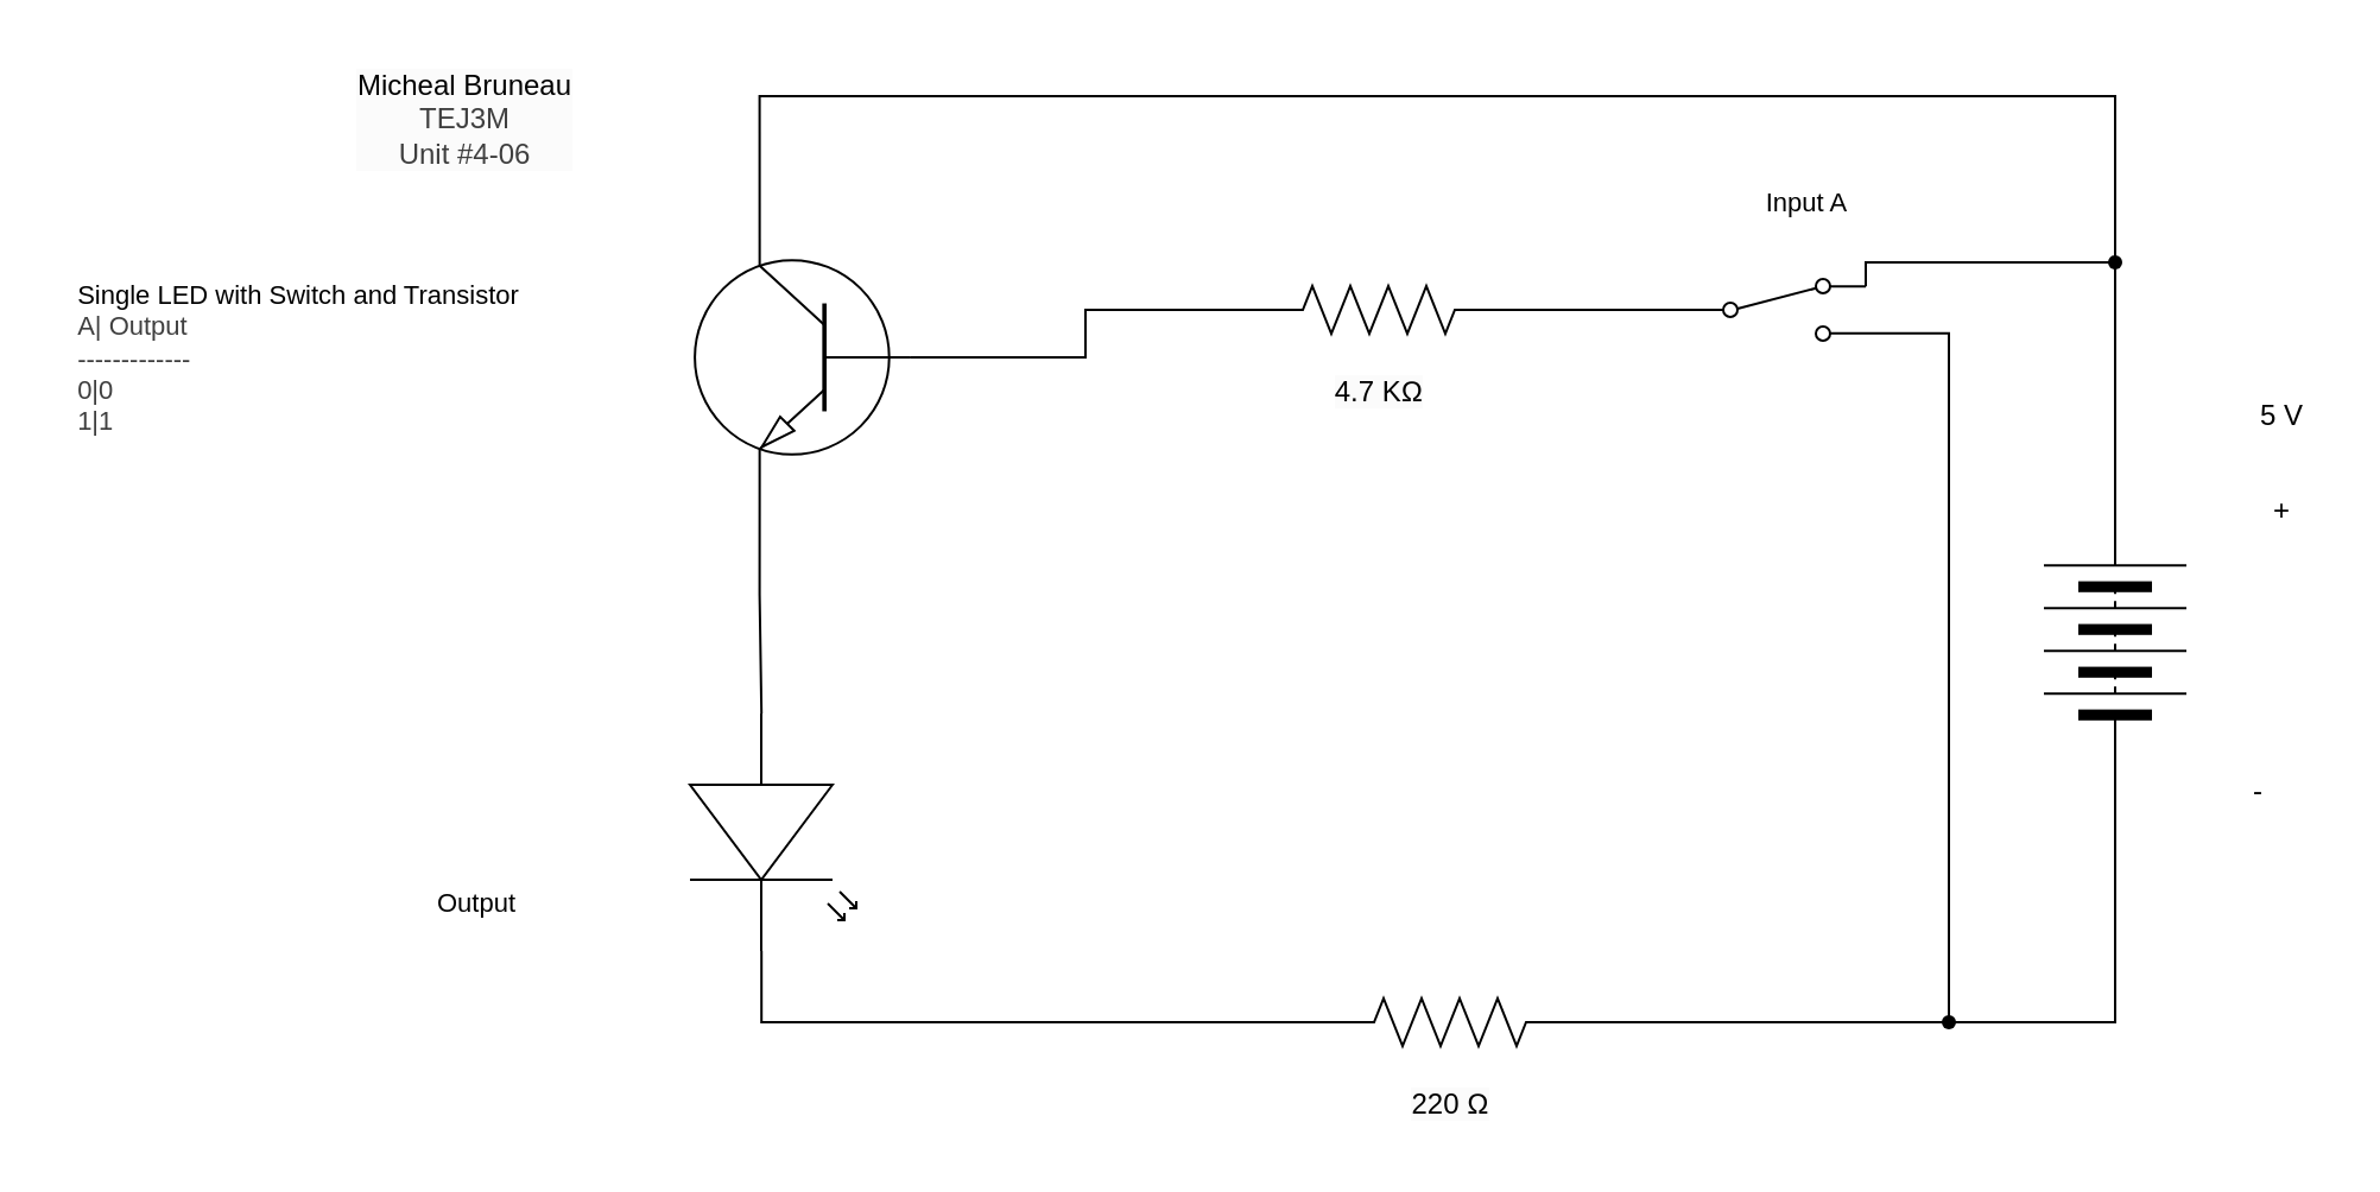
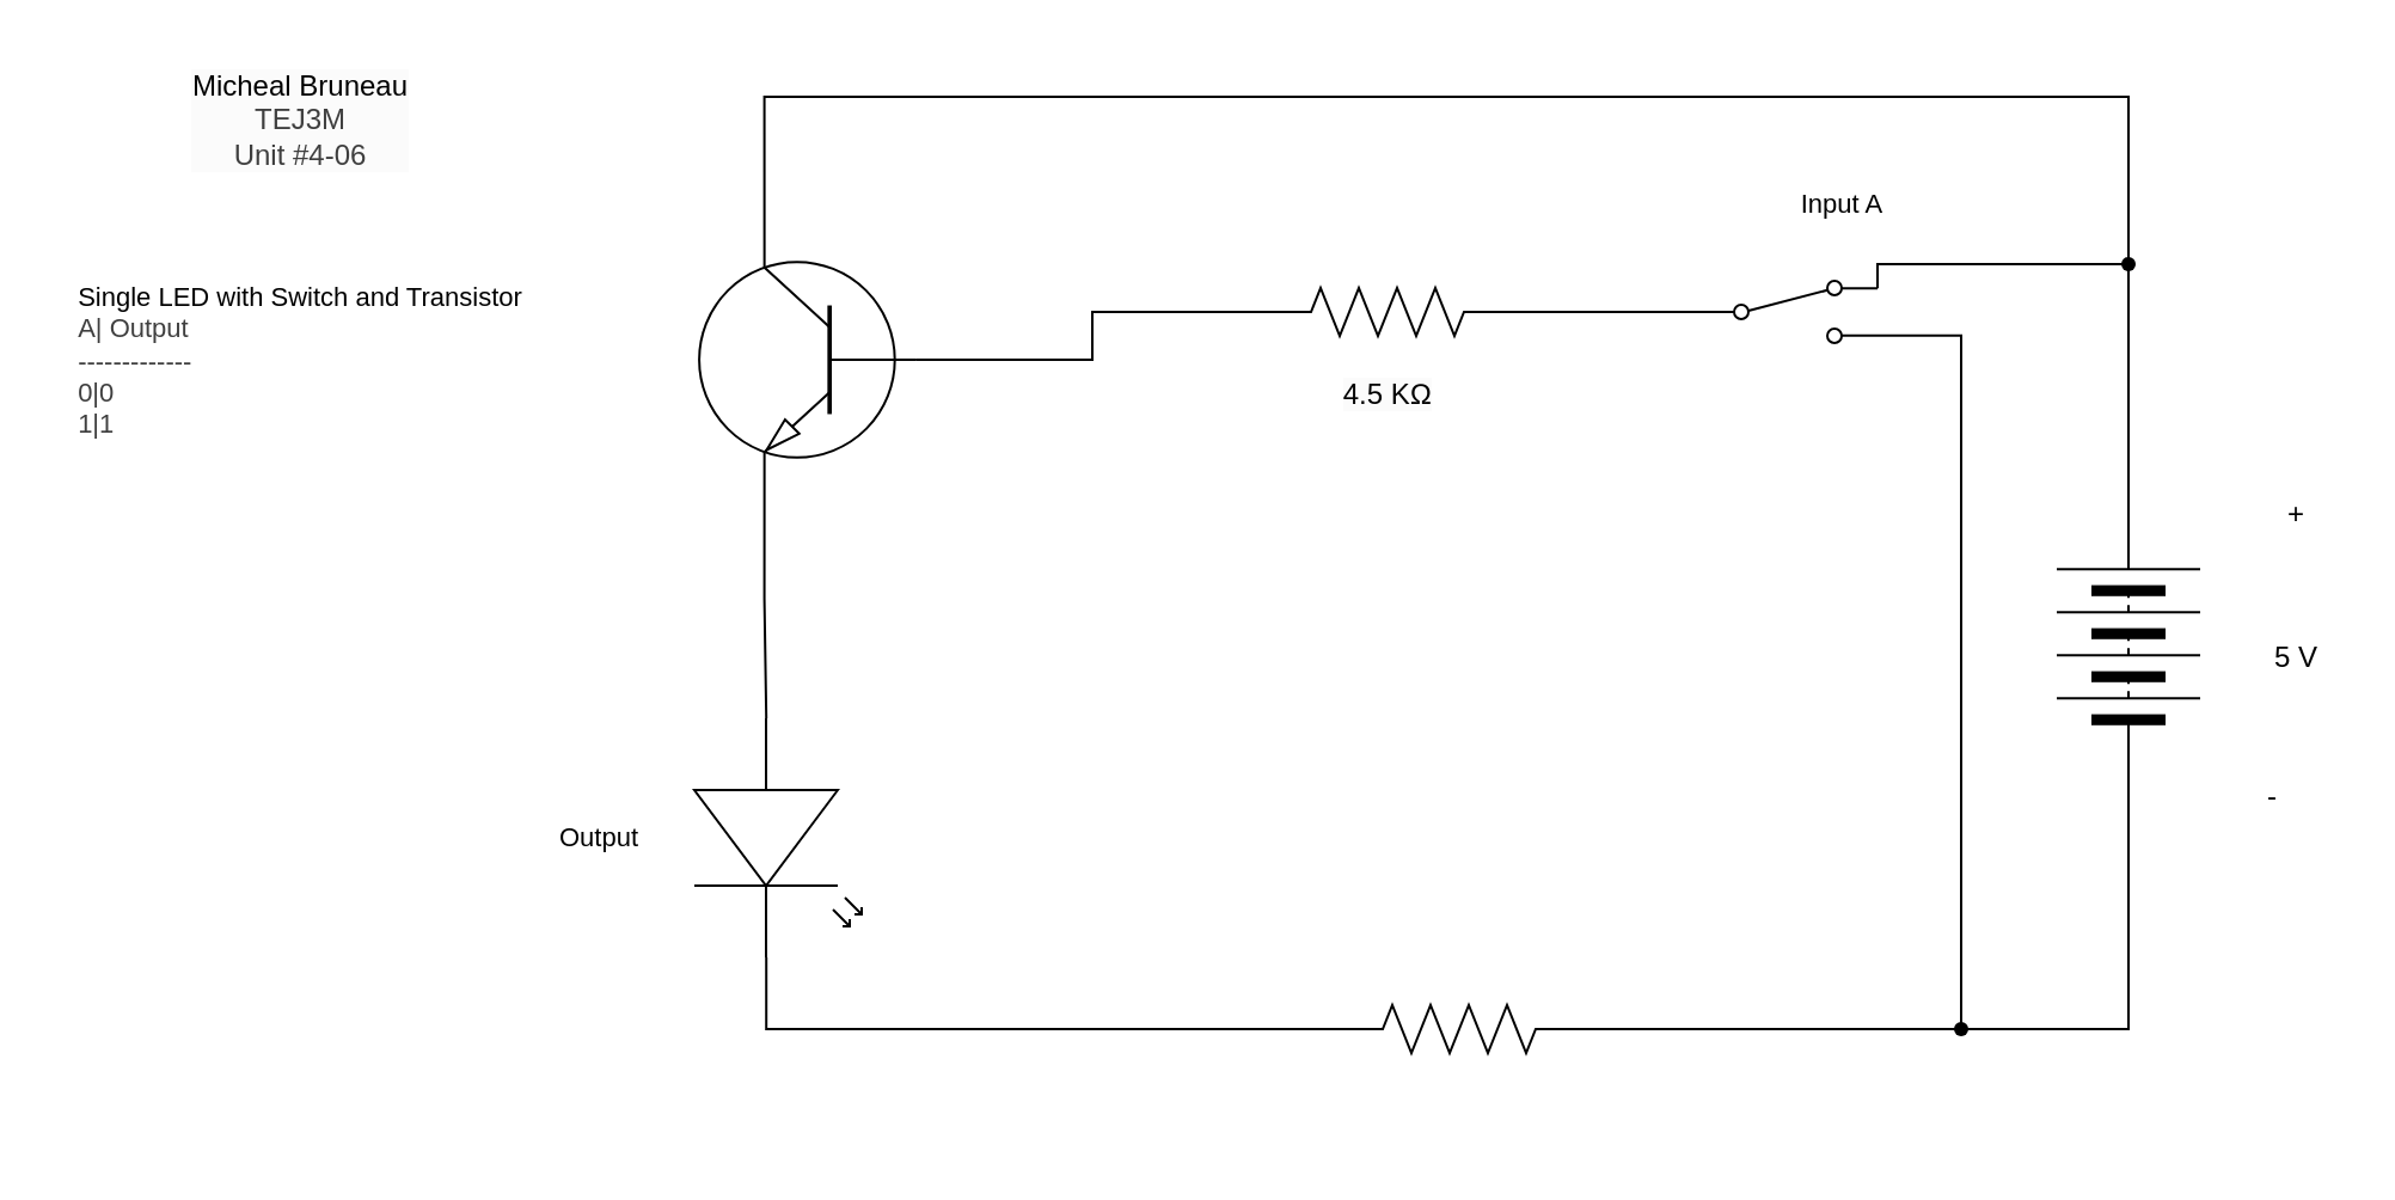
- <mxCell id="2" value="&lt;span style=&quot;scrollbar-color: rgb(226, 226, 226) rgb(251, 251, 251); background-color: rgb(251, 251, 251); color: rgb(0, 0, 0);&quot;&gt;Micheal Bruneau&lt;/span&gt;&lt;div style=&quot;scrollbar-color: rgb(226, 226, 226) rgb(251, 251, 251); background-color: rgb(251, 251, 251); color: rgb(63, 63, 63);&quot;&gt;TEJ3M&lt;/div&gt;&lt;div style=&quot;scrollbar-color: rgb(226, 226, 226) rgb(251, 251, 251); background-color: rgb(251, 251, 251); color: rgb(63, 63, 63);&quot;&gt;Unit #4-06&lt;/div&gt;" style="text;html=1;align=center;verticalAlign=middle;resizable=0;points=[];autosize=1;strokeColor=none;fillColor=none;" parent="1" vertex="1"><mxGeometry x="140" y="20" width="110" height="60" as="geometry" /></mxCell>
+ <mxCell id="2" value="&lt;span style=&quot;scrollbar-color: rgb(226, 226, 226) rgb(251, 251, 251); background-color: rgb(251, 251, 251); color: rgb(0, 0, 0);&quot;&gt;Micheal Bruneau&lt;/span&gt;&lt;div style=&quot;scrollbar-color: rgb(226, 226, 226) rgb(251, 251, 251); background-color: rgb(251, 251, 251); color: rgb(63, 63, 63);&quot;&gt;TEJ3M&lt;/div&gt;&lt;div style=&quot;scrollbar-color: rgb(226, 226, 226) rgb(251, 251, 251); background-color: rgb(251, 251, 251); color: rgb(63, 63, 63);&quot;&gt;Unit #4-06&lt;/div&gt;" style="text;html=1;align=center;verticalAlign=middle;resizable=0;points=[];autosize=1;strokeColor=none;fillColor=none;" parent="1" vertex="1"><mxGeometry x="70" y="20" width="110" height="60" as="geometry" /></mxCell>
- <mxCell id="22" value="Input A" style="text;html=1;align=center;verticalAlign=middle;resizable=0;points=[];autosize=1;strokeColor=none;fillColor=none;fontFamily=Helvetica;fontSize=11;fontColor=default;labelBackgroundColor=default;" parent="1" vertex="1"><mxGeometry x="730" y="70" width="60" height="30" as="geometry" /></mxCell>
+ <mxCell id="22" value="Input A" style="text;html=1;align=center;verticalAlign=middle;resizable=0;points=[];autosize=1;strokeColor=none;fillColor=none;fontFamily=Helvetica;fontSize=11;fontColor=default;labelBackgroundColor=default;" parent="1" vertex="1"><mxGeometry x="740" y="70" width="60" height="30" as="geometry" /></mxCell>
- <mxCell id="24" value="&lt;span style=&quot;font-size: 12px; background-color: rgb(251, 251, 251);&quot;&gt;4.7 KΩ&lt;/span&gt;" style="text;html=1;align=center;verticalAlign=middle;resizable=0;points=[];autosize=1;strokeColor=none;fillColor=none;fontFamily=Helvetica;fontSize=11;fontColor=default;labelBackgroundColor=default;" parent="1" vertex="1"><mxGeometry x="550" y="150" width="60" height="30" as="geometry" /></mxCell>
+ <mxCell id="24" value="&lt;span style=&quot;font-size: 12px; background-color: rgb(251, 251, 251);&quot;&gt;4.5 KΩ&lt;/span&gt;" style="text;html=1;align=center;verticalAlign=middle;resizable=0;points=[];autosize=1;strokeColor=none;fillColor=none;fontFamily=Helvetica;fontSize=11;fontColor=default;labelBackgroundColor=default;" parent="1" vertex="1"><mxGeometry x="550" y="150" width="60" height="30" as="geometry" /></mxCell>
- <mxCell id="7" value="5 V" style="text;html=1;align=center;verticalAlign=middle;resizable=0;points=[];autosize=1;strokeColor=none;fillColor=none;" parent="1" vertex="1"><mxGeometry x="940" y="160" width="40" height="30" as="geometry" /></mxCell>
+ <mxCell id="7" value="5 V" style="text;html=1;align=center;verticalAlign=middle;resizable=0;points=[];autosize=1;strokeColor=none;fillColor=none;" parent="1" vertex="1"><mxGeometry x="940" y="260" width="40" height="30" as="geometry" /></mxCell>
- <mxCell id="25" value="Output" style="text;html=1;align=center;verticalAlign=middle;resizable=0;points=[];autosize=1;strokeColor=none;fillColor=none;fontFamily=Helvetica;fontSize=11;fontColor=default;labelBackgroundColor=default;" parent="1" vertex="1"><mxGeometry x="170" y="365" width="60" height="30" as="geometry" /></mxCell>
+ <mxCell id="25" value="Output" style="text;html=1;align=center;verticalAlign=middle;resizable=0;points=[];autosize=1;strokeColor=none;fillColor=none;fontFamily=Helvetica;fontSize=11;fontColor=default;labelBackgroundColor=default;" parent="1" vertex="1"><mxGeometry x="220" y="335" width="60" height="30" as="geometry" /></mxCell>
- <mxCell id="23" value="&lt;span style=&quot;color: rgb(0, 0, 0); font-size: 12px; background-color: rgb(251, 251, 251);&quot;&gt;220 Ω&lt;/span&gt;" style="text;html=1;align=center;verticalAlign=middle;resizable=0;points=[];autosize=1;strokeColor=none;fillColor=none;fontFamily=Helvetica;fontSize=11;fontColor=default;labelBackgroundColor=default;" parent="1" vertex="1"><mxGeometry x="580" y="450" width="60" height="30" as="geometry" /></mxCell>
